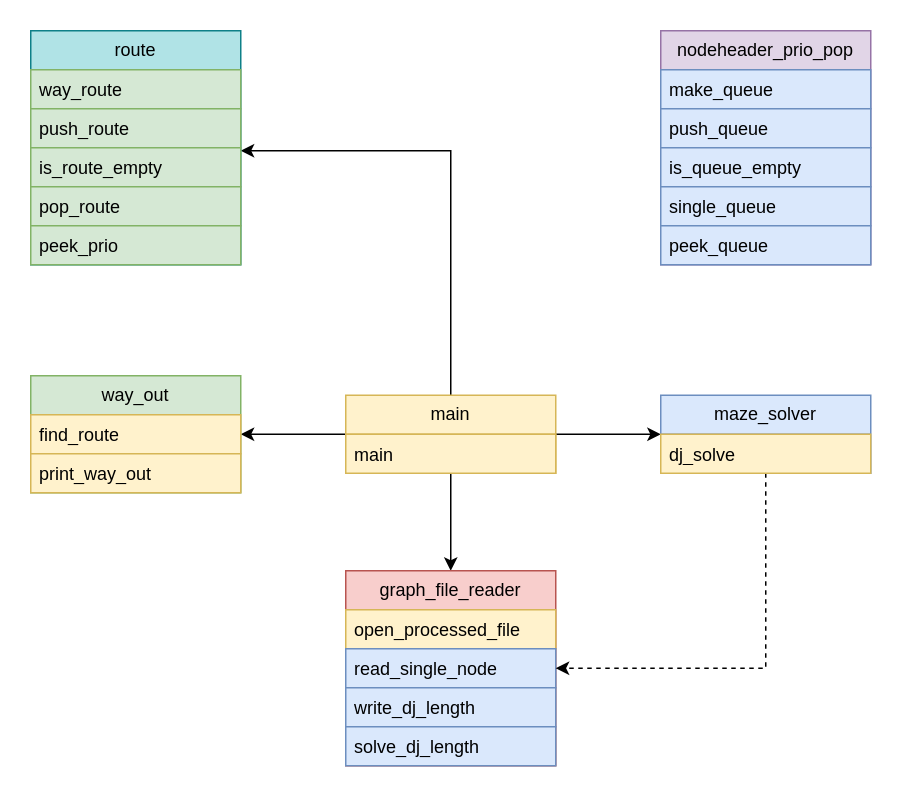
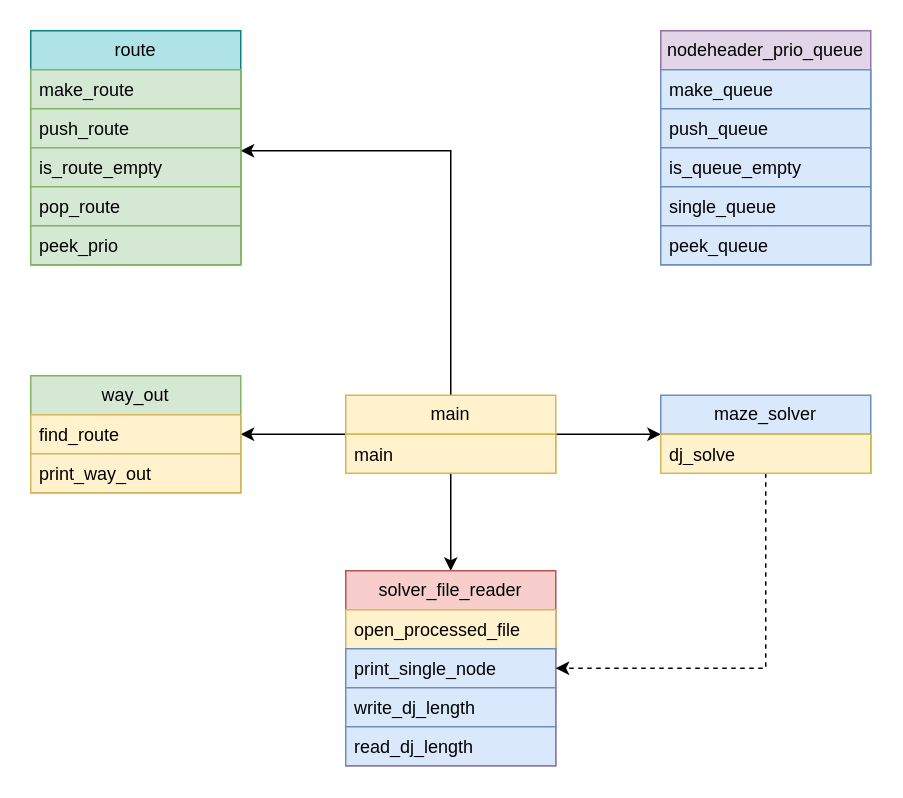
- <mxCell id="25" value="nodeheader_prio_pop" style="swimlane;fontStyle=0;childLayout=stackLayout;horizontal=1;startSize=26;fillColor=#e1d5e7;horizontalStack=0;resizeParent=1;resizeParentMax=0;resizeLast=0;collapsible=1;marginBottom=0;whiteSpace=wrap;html=1;strokeColor=#9673a6;" parent="1" vertex="1"><mxGeometry x="440" y="20" width="140" height="156" as="geometry"><mxRectangle x="550" y="110" width="170" height="30" as="alternateBounds" /></mxGeometry></mxCell>
+ <mxCell id="25" value="nodeheader_prio_queue" style="swimlane;fontStyle=0;childLayout=stackLayout;horizontal=1;startSize=26;fillColor=#e1d5e7;horizontalStack=0;resizeParent=1;resizeParentMax=0;resizeLast=0;collapsible=1;marginBottom=0;whiteSpace=wrap;html=1;strokeColor=#9673a6;" parent="1" vertex="1"><mxGeometry x="440" y="20" width="140" height="156" as="geometry"><mxRectangle x="550" y="110" width="170" height="30" as="alternateBounds" /></mxGeometry></mxCell>
- <mxCell id="12" value="way_route" style="text;strokeColor=#82b366;fillColor=#d5e8d4;align=left;verticalAlign=top;spacingLeft=4;spacingRight=4;overflow=hidden;rotatable=0;points=[[0,0.5],[1,0.5]];portConstraint=eastwest;whiteSpace=wrap;html=1;" parent="11" vertex="1"><mxGeometry y="26" width="140" height="26" as="geometry" /></mxCell>
+ <mxCell id="12" value="make_route" style="text;strokeColor=#82b366;fillColor=#d5e8d4;align=left;verticalAlign=top;spacingLeft=4;spacingRight=4;overflow=hidden;rotatable=0;points=[[0,0.5],[1,0.5]];portConstraint=eastwest;whiteSpace=wrap;html=1;" parent="11" vertex="1"><mxGeometry y="26" width="140" height="26" as="geometry" /></mxCell>
- <mxCell id="17" value="graph_file_reader" style="swimlane;fontStyle=0;childLayout=stackLayout;horizontal=1;startSize=26;fillColor=#f8cecc;horizontalStack=0;resizeParent=1;resizeParentMax=0;resizeLast=0;collapsible=1;marginBottom=0;whiteSpace=wrap;html=1;strokeColor=#b85450;" parent="1" vertex="1"><mxGeometry x="230" y="380" width="140" height="130" as="geometry" /></mxCell>
+ <mxCell id="17" value="solver_file_reader" style="swimlane;fontStyle=0;childLayout=stackLayout;horizontal=1;startSize=26;fillColor=#f8cecc;horizontalStack=0;resizeParent=1;resizeParentMax=0;resizeLast=0;collapsible=1;marginBottom=0;whiteSpace=wrap;html=1;strokeColor=#b85450;" parent="1" vertex="1"><mxGeometry x="230" y="380" width="140" height="130" as="geometry" /></mxCell>
- <mxCell id="19" value="read_single_node" style="text;strokeColor=#6c8ebf;fillColor=#dae8fc;align=left;verticalAlign=top;spacingLeft=4;spacingRight=4;overflow=hidden;rotatable=0;points=[[0,0.5],[1,0.5]];portConstraint=eastwest;whiteSpace=wrap;html=1;" parent="17" vertex="1"><mxGeometry y="52" width="140" height="26" as="geometry" /></mxCell>
+ <mxCell id="19" value="print_single_node" style="text;strokeColor=#6c8ebf;fillColor=#dae8fc;align=left;verticalAlign=top;spacingLeft=4;spacingRight=4;overflow=hidden;rotatable=0;points=[[0,0.5],[1,0.5]];portConstraint=eastwest;whiteSpace=wrap;html=1;" parent="17" vertex="1"><mxGeometry y="52" width="140" height="26" as="geometry" /></mxCell>
- <mxCell id="21" value="solve_dj_length" style="text;strokeColor=#6c8ebf;fillColor=#dae8fc;align=left;verticalAlign=top;spacingLeft=4;spacingRight=4;overflow=hidden;rotatable=0;points=[[0,0.5],[1,0.5]];portConstraint=eastwest;whiteSpace=wrap;html=1;" parent="17" vertex="1"><mxGeometry y="104" width="140" height="26" as="geometry" /></mxCell>
+ <mxCell id="21" value="read_dj_length" style="text;strokeColor=#6c8ebf;fillColor=#dae8fc;align=left;verticalAlign=top;spacingLeft=4;spacingRight=4;overflow=hidden;rotatable=0;points=[[0,0.5],[1,0.5]];portConstraint=eastwest;whiteSpace=wrap;html=1;" parent="17" vertex="1"><mxGeometry y="104" width="140" height="26" as="geometry" /></mxCell>
